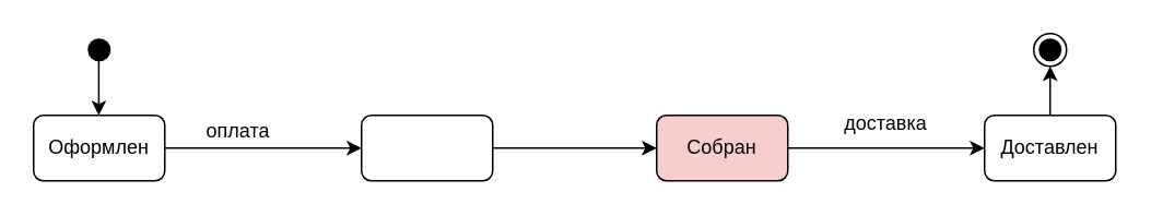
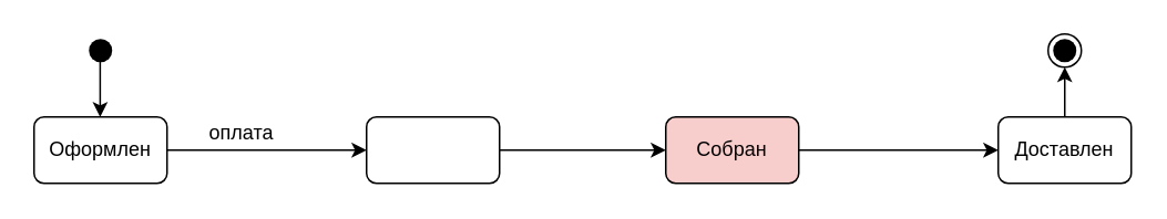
- <mxCell id="8" value="доставка" style="text;html=1;align=center;verticalAlign=middle;whiteSpace=wrap;rounded=0;" vertex="1" parent="1"><mxGeometry x="510" y="60" width="60" height="30" as="geometry" /></mxCell>
